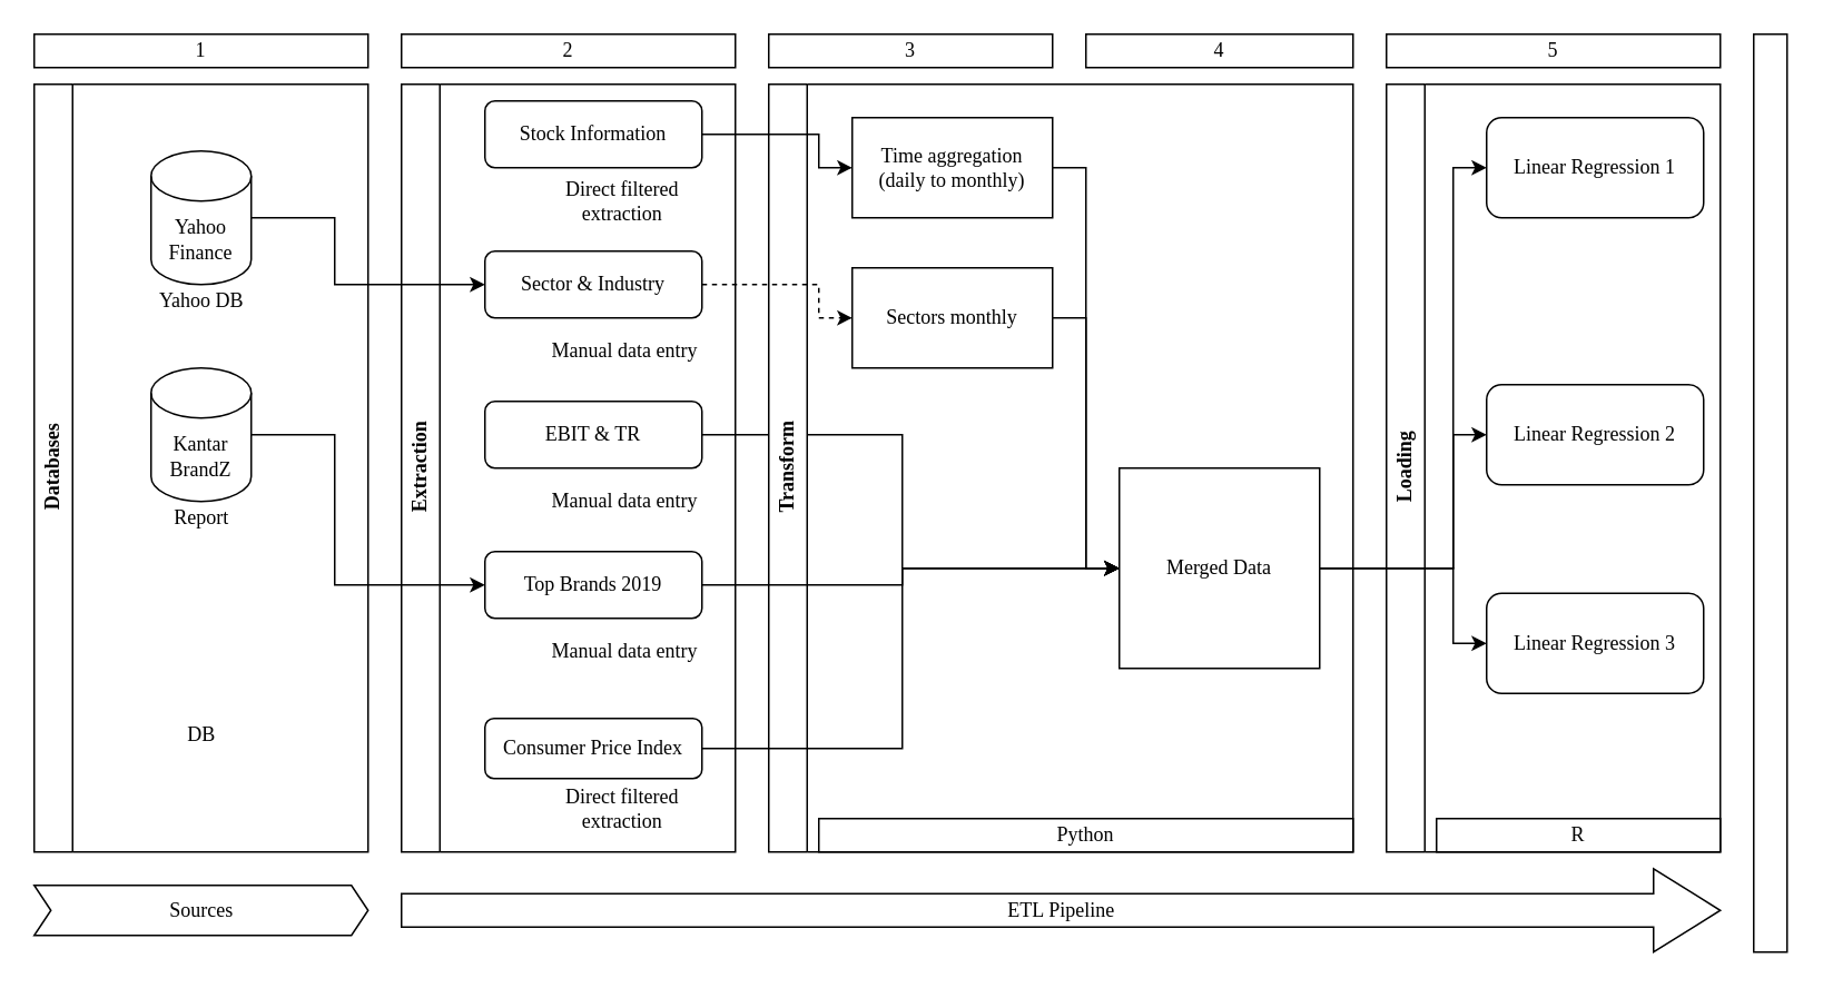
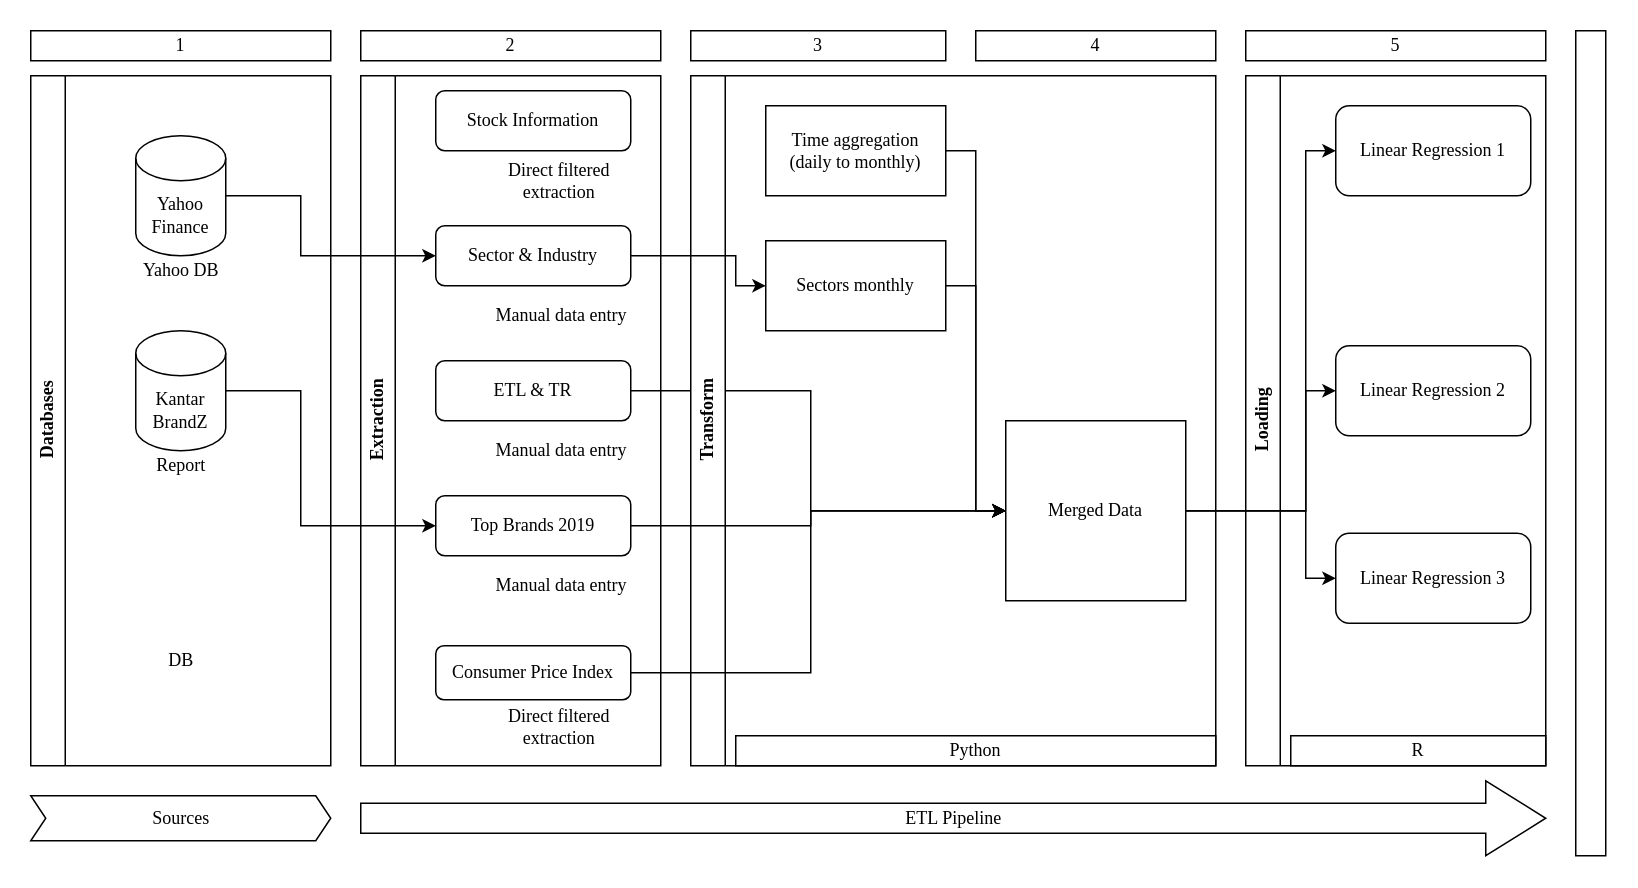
- <mxCell id="53" style="edgeStyle=orthogonalEdgeStyle;rounded=0;orthogonalLoop=1;jettySize=auto;html=1;exitX=1;exitY=0.5;exitDx=0;exitDy=0;entryX=0;entryY=0.5;entryDx=0;entryDy=0;" edge="1" parent="1" source="9" target="27"><mxGeometry relative="1" as="geometry"><Array as="points"><mxPoint x="490" y="80" /><mxPoint x="490" y="100" /></Array></mxGeometry></mxCell>
- <mxCell id="52" style="edgeStyle=orthogonalEdgeStyle;rounded=0;orthogonalLoop=1;jettySize=auto;html=1;exitX=1;exitY=0.5;exitDx=0;exitDy=0;dashed=1;" edge="1" parent="1" source="22" target="29"><mxGeometry relative="1" as="geometry"><Array as="points"><mxPoint x="490" y="170" /><mxPoint x="490" y="190" /></Array></mxGeometry></mxCell>
+ <mxCell id="52" style="edgeStyle=orthogonalEdgeStyle;rounded=0;orthogonalLoop=1;jettySize=auto;html=1;exitX=1;exitY=0.5;exitDx=0;exitDy=0;" edge="1" parent="1" source="22" target="29"><mxGeometry relative="1" as="geometry"><Array as="points"><mxPoint x="490" y="170" /><mxPoint x="490" y="190" /></Array></mxGeometry></mxCell>
- <mxCell id="11" value="EBIT &amp;amp; TR" style="rounded=1;whiteSpace=wrap;html=1;fontFamily=Times New Roman;" parent="8" vertex="1"><mxGeometry x="50" y="190" width="130" height="40" as="geometry" /></mxCell>
+ <mxCell id="11" value="ETL &amp;amp; TR" style="rounded=1;whiteSpace=wrap;html=1;fontFamily=Times New Roman;" parent="8" vertex="1"><mxGeometry x="50" y="190" width="130" height="40" as="geometry" /></mxCell>
